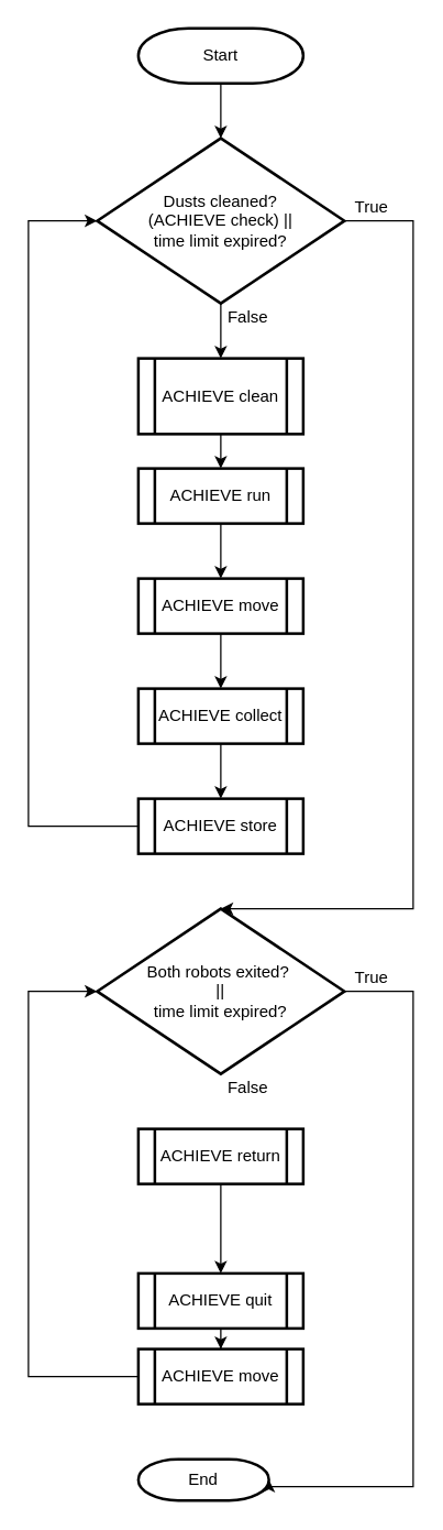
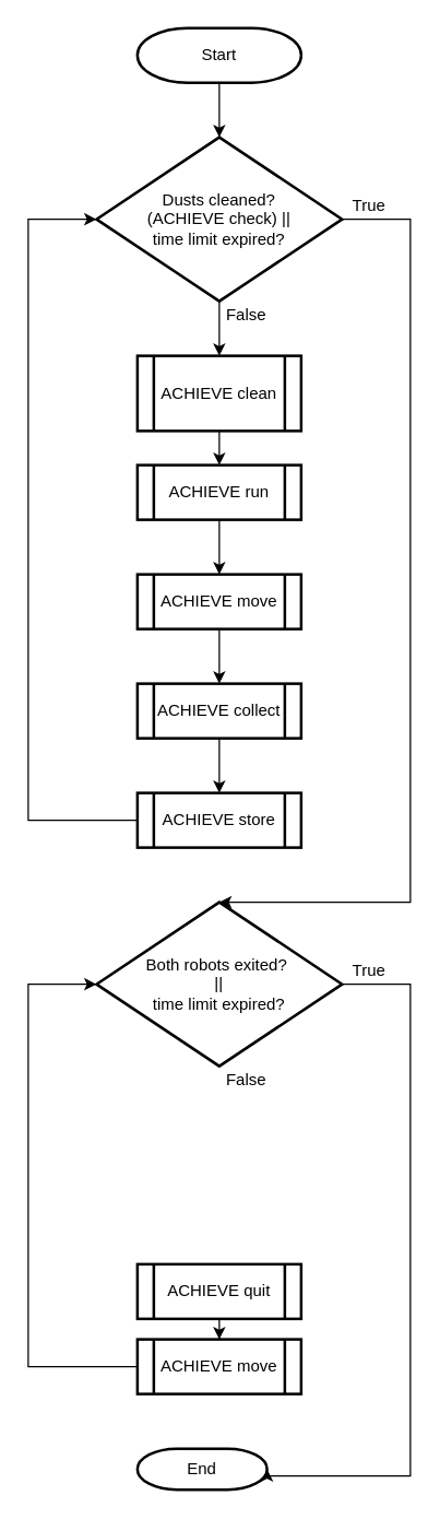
- <mxCell id="10" value="ACHIEVE return" style="shape=process;whiteSpace=wrap;html=1;backgroundOutline=1;strokeWidth=2;" vertex="1" parent="1"><mxGeometry x="100" y="820" width="120" height="40" as="geometry" /></mxCell>
- <mxCell id="9" value="" style="edgeStyle=orthogonalEdgeStyle;rounded=0;orthogonalLoop=1;jettySize=auto;html=1;" edge="1" parent="1" source="10" target="20"><mxGeometry relative="1" as="geometry" /></mxCell>
